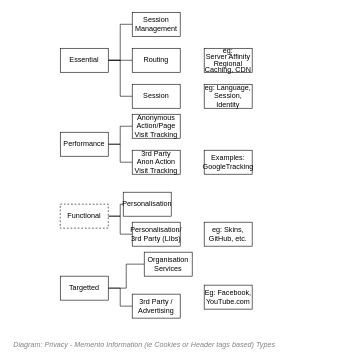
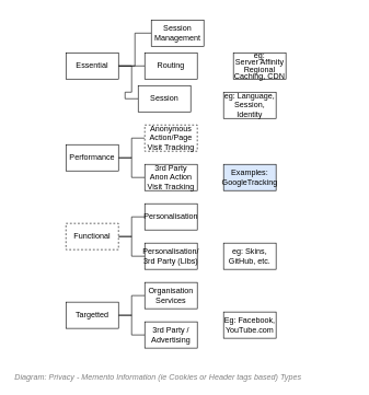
- <mxCell id="6" value="Session Management" style="rounded=0;whiteSpace=wrap;html=1;" vertex="1" parent="1"><mxGeometry x="220" y="20" width="80" height="40" as="geometry" /></mxCell>
+ <mxCell id="6" value="Session Management" style="rounded=0;whiteSpace=wrap;html=1;" vertex="1" parent="1"><mxGeometry x="230" y="30" width="80" height="40" as="geometry" /></mxCell>
- <mxCell id="28" value="&lt;p style=&quot;line-height: 90%&quot;&gt;eg:&lt;br&gt;Server Affinity&lt;br&gt;Regional Caching, CDN&lt;/p&gt;" style="rounded=0;whiteSpace=wrap;html=1;" vertex="1" parent="1"><mxGeometry x="340" y="80" width="80" height="40" as="geometry" /></mxCell>
+ <mxCell id="28" value="&lt;p style=&quot;line-height: 90%&quot;&gt;eg:&lt;br&gt;Server Affinity&lt;br&gt;Regional Caching, CDN&lt;/p&gt;" style="rounded=0;whiteSpace=wrap;html=1;" vertex="1" parent="1"><mxGeometry x="355" y="80" width="80" height="40" as="geometry" /></mxCell>
- <mxCell id="26" value="Session" style="rounded=0;whiteSpace=wrap;html=1;" vertex="1" parent="1"><mxGeometry x="220" y="140" width="80" height="40" as="geometry" /></mxCell>
+ <mxCell id="26" value="Session" style="rounded=0;whiteSpace=wrap;html=1;" vertex="1" parent="1"><mxGeometry x="210" y="130" width="80" height="40" as="geometry" /></mxCell>
- <mxCell id="15" value="Anonymous Action/Page Visit Tracking" style="rounded=0;whiteSpace=wrap;html=1;" vertex="1" parent="1"><mxGeometry x="220" y="190" width="80" height="40" as="geometry" /></mxCell>
+ <mxCell id="15" value="Anonymous Action/Page Visit Tracking" style="rounded=0;whiteSpace=wrap;html=1;dashed=1;" vertex="1" parent="1"><mxGeometry x="220" y="190" width="80" height="40" as="geometry" /></mxCell>
- <mxCell id="21" value="Examples: GoogleTracking" style="rounded=0;whiteSpace=wrap;html=1;" vertex="1" parent="1"><mxGeometry x="340" y="250" width="80" height="40" as="geometry" /></mxCell>
+ <mxCell id="21" value="Examples: GoogleTracking" style="rounded=0;whiteSpace=wrap;html=1;fillColor=#dae8fc;" vertex="1" parent="1"><mxGeometry x="340" y="250" width="80" height="40" as="geometry" /></mxCell>
- <mxCell id="19" value="Personalisation" style="rounded=0;whiteSpace=wrap;html=1;" vertex="1" parent="1"><mxGeometry x="205" y="320" width="80" height="40" as="geometry" /></mxCell>
+ <mxCell id="19" value="Personalisation" style="rounded=0;whiteSpace=wrap;html=1;" vertex="1" parent="1"><mxGeometry x="220" y="310" width="80" height="40" as="geometry" /></mxCell>
- <mxCell id="10" value="Organisation Services" style="rounded=0;whiteSpace=wrap;html=1;" vertex="1" parent="1"><mxGeometry x="240" y="420" width="80" height="40" as="geometry" /></mxCell>
+ <mxCell id="10" value="Organisation Services" style="rounded=0;whiteSpace=wrap;html=1;" vertex="1" parent="1"><mxGeometry x="220" y="430" width="80" height="40" as="geometry" /></mxCell>
